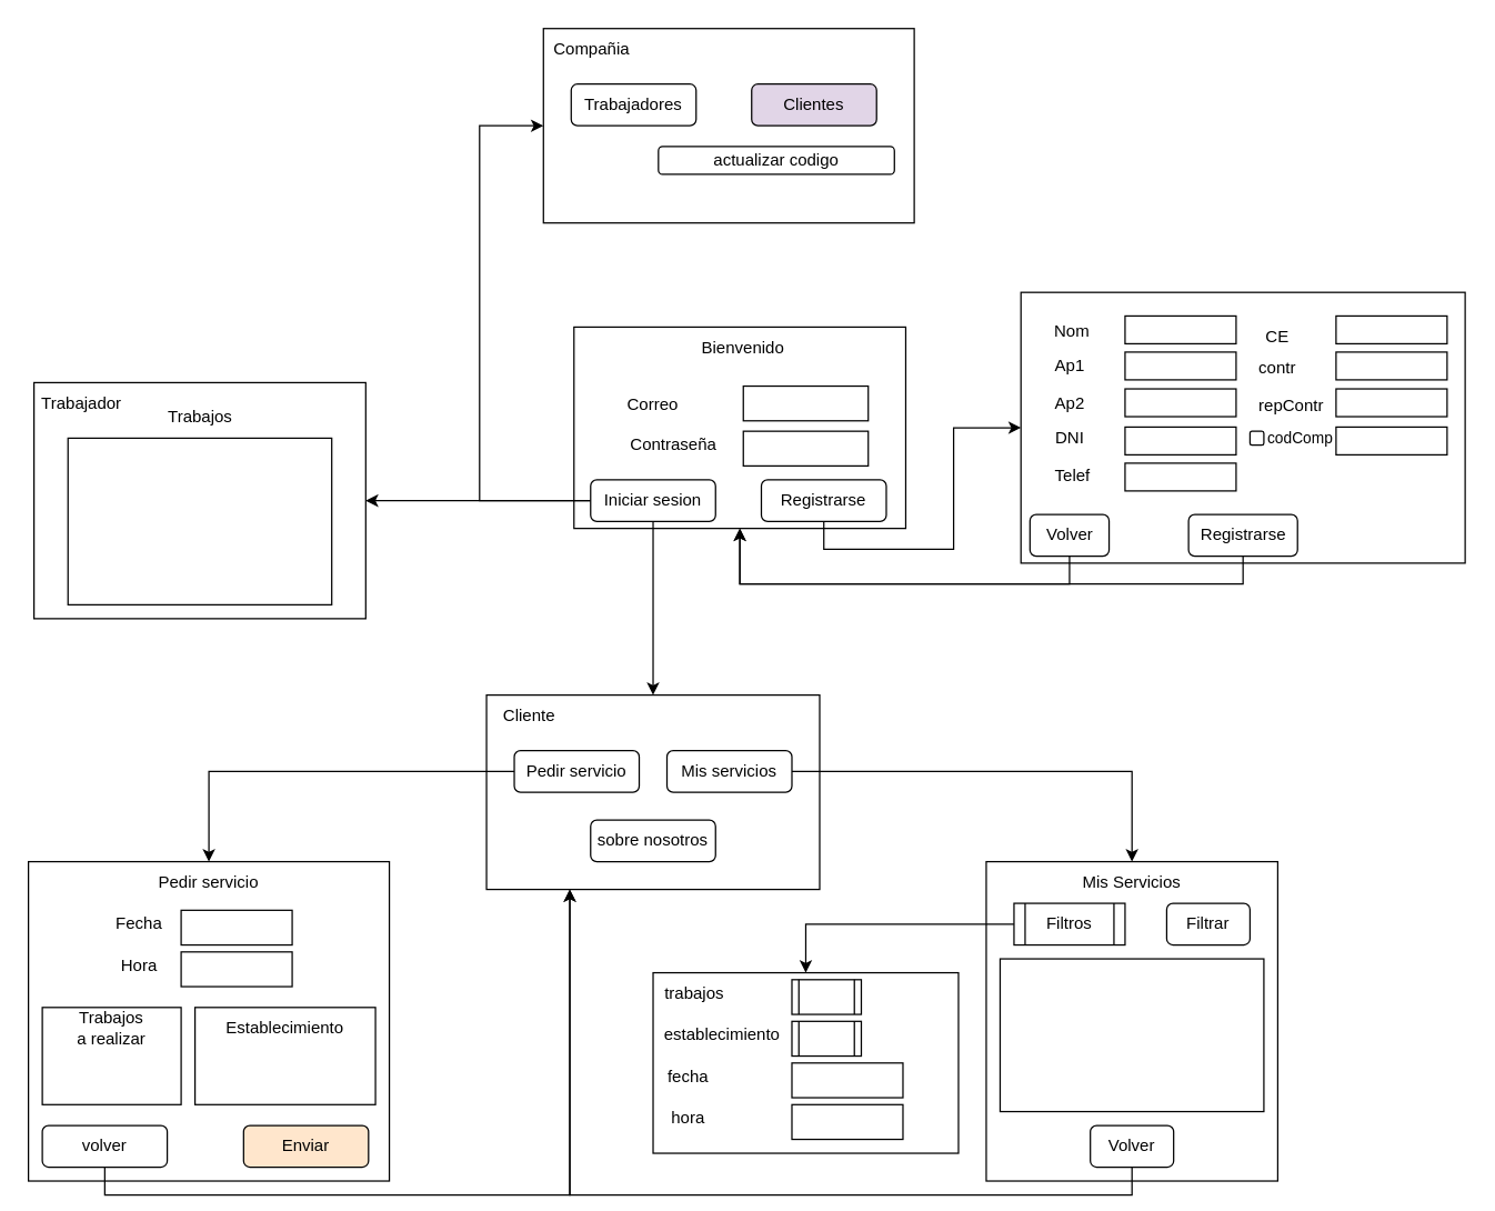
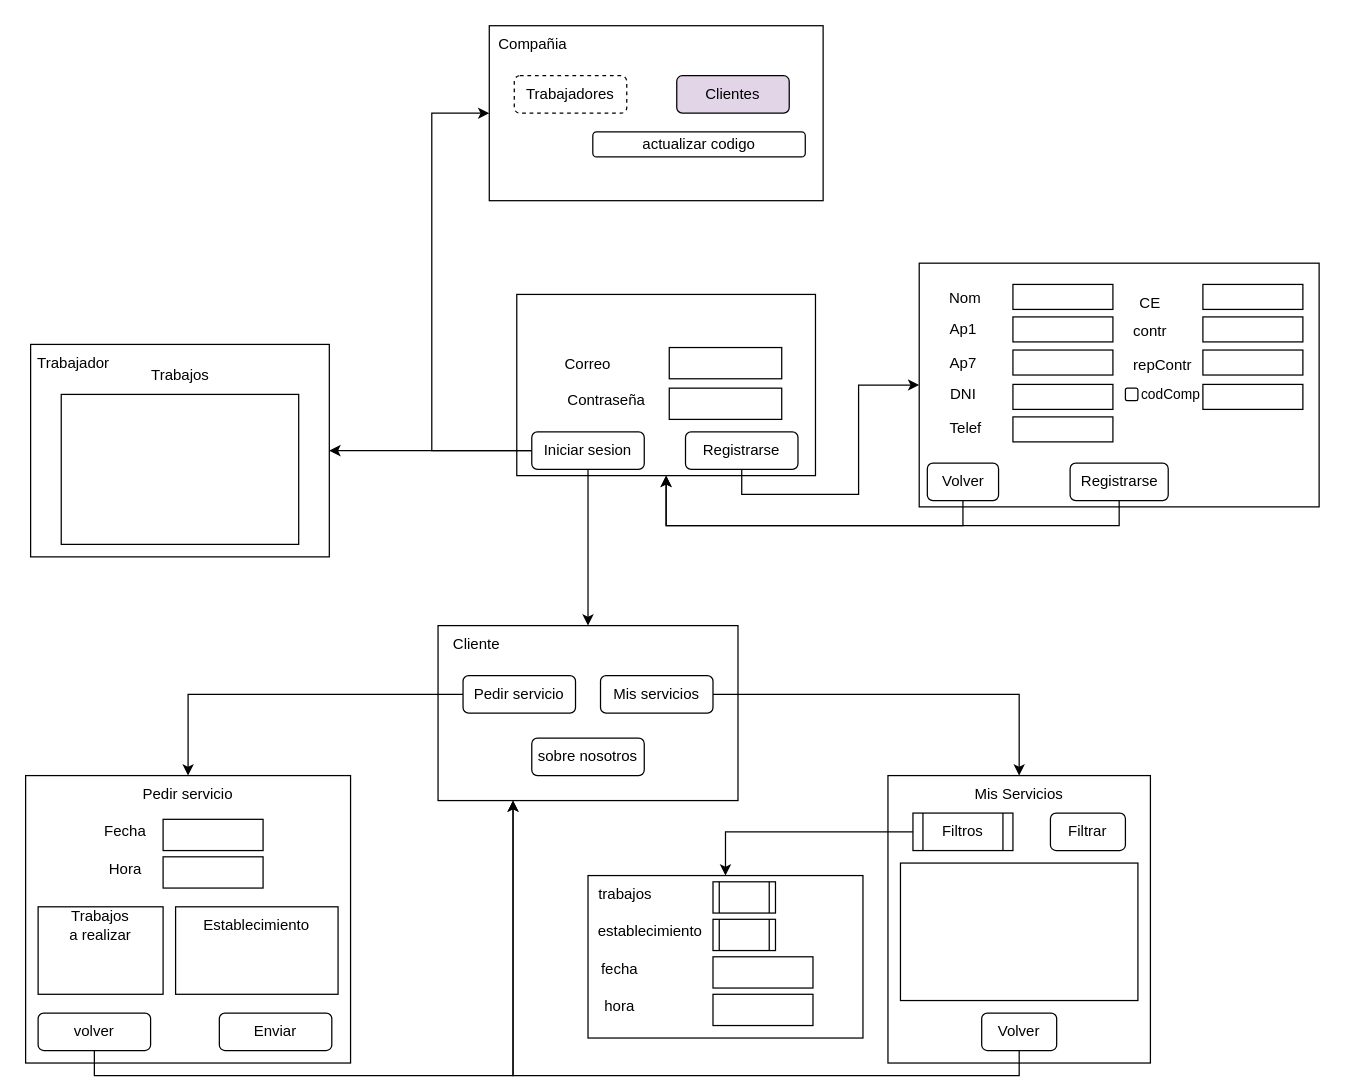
- <mxCell id="44" value="Trabajadores" style="rounded=1;whiteSpace=wrap;html=1;" vertex="1" parent="1"><mxGeometry x="411" y="60" width="90" height="30" as="geometry" /></mxCell>
+ <mxCell id="44" value="Trabajadores" style="rounded=1;whiteSpace=wrap;html=1;dashed=1;" vertex="1" parent="1"><mxGeometry x="411" y="60" width="90" height="30" as="geometry" /></mxCell>
- <mxCell id="52" value="Bienvenido" style="text;html=1;align=center;verticalAlign=middle;whiteSpace=wrap;rounded=0;" vertex="1" parent="1"><mxGeometry x="504.5" y="235" width="60" height="30" as="geometry" /></mxCell>
- <mxCell id="82" value="Ap2" style="text;html=1;align=center;verticalAlign=middle;resizable=0;points=[];autosize=1;strokeColor=none;fillColor=none;" vertex="1" parent="1"><mxGeometry x="750" y="274.5" width="40" height="30" as="geometry" /></mxCell>
+ <mxCell id="82" value="Ap7" style="text;html=1;align=center;verticalAlign=middle;resizable=0;points=[];autosize=1;strokeColor=none;fillColor=none;" vertex="1" parent="1"><mxGeometry x="750" y="274.5" width="40" height="30" as="geometry" /></mxCell>
- <mxCell id="22" value="Enviar" style="rounded=1;whiteSpace=wrap;html=1;fillColor=#ffe6cc;" vertex="1" parent="1"><mxGeometry x="175" y="810" width="90" height="30" as="geometry" /></mxCell>
+ <mxCell id="22" value="Enviar" style="rounded=1;whiteSpace=wrap;html=1;" vertex="1" parent="1"><mxGeometry x="175" y="810" width="90" height="30" as="geometry" /></mxCell>
